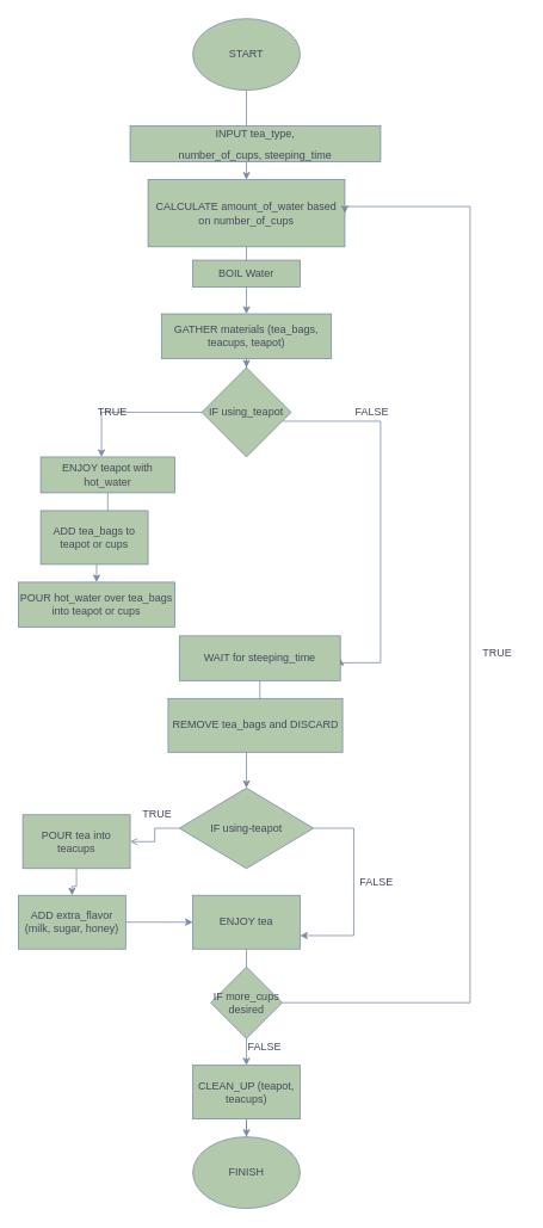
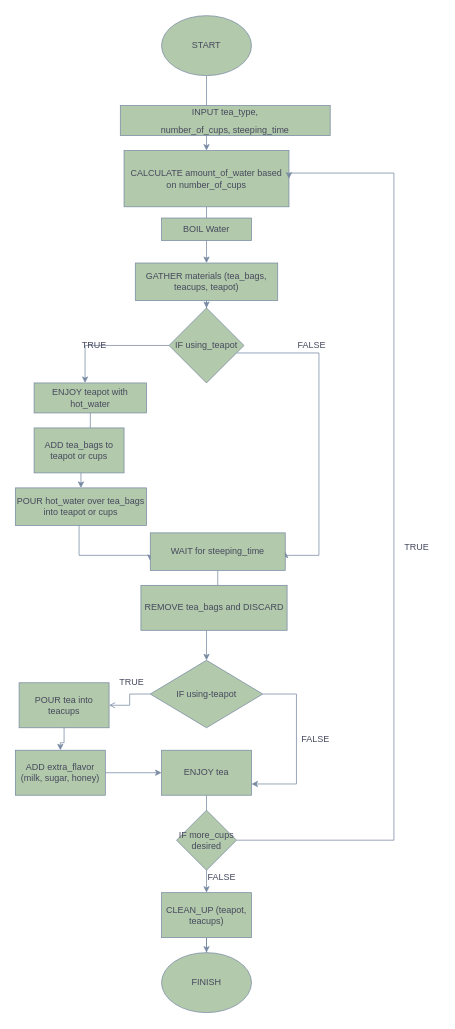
- <mxCell id="4" value="&lt;p style=&quot;line-height:200%&quot; class=&quot;MsoNormal&quot;&gt;INPUT tea_type,&lt;br/&gt;number_of_cups, steeping_time&lt;/p&gt;" style="rounded=0;whiteSpace=wrap;html=1;labelBackgroundColor=none;fillColor=#B2C9AB;strokeColor=#788AA3;fontColor=#46495D;" vertex="1" parent="1"><mxGeometry x="145" y="140" width="280" height="40" as="geometry" /></mxCell>
+ <mxCell id="4" value="&lt;p style=&quot;line-height:200%&quot; class=&quot;MsoNormal&quot;&gt;INPUT tea_type,&lt;br/&gt;number_of_cups, steeping_time&lt;/p&gt;" style="rounded=0;whiteSpace=wrap;html=1;labelBackgroundColor=none;fillColor=#B2C9AB;strokeColor=#788AA3;fontColor=#46495D;" vertex="1" parent="1"><mxGeometry x="160" y="140" width="280" height="40" as="geometry" /></mxCell>
+ <mxCell id="16" value="" style="edgeStyle=orthogonalEdgeStyle;rounded=0;orthogonalLoop=1;jettySize=auto;html=1;entryX=0;entryY=0.75;entryDx=0;entryDy=0;labelBackgroundColor=none;strokeColor=#788AA3;fontColor=default;" edge="1" parent="1" source="17" target="19"><mxGeometry relative="1" as="geometry"><mxPoint x="107.5" y="780" as="targetPoint" /><Array as="points"><mxPoint x="105" y="740" /><mxPoint x="200" y="740" /></Array></mxGeometry></mxCell>
